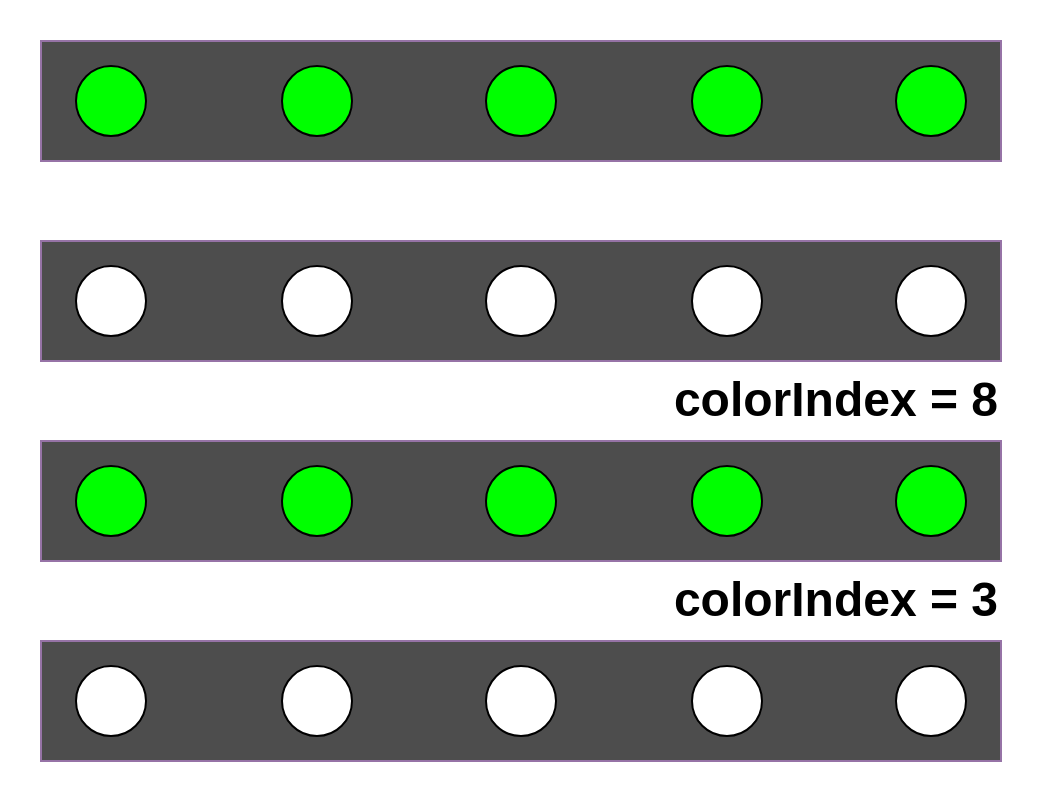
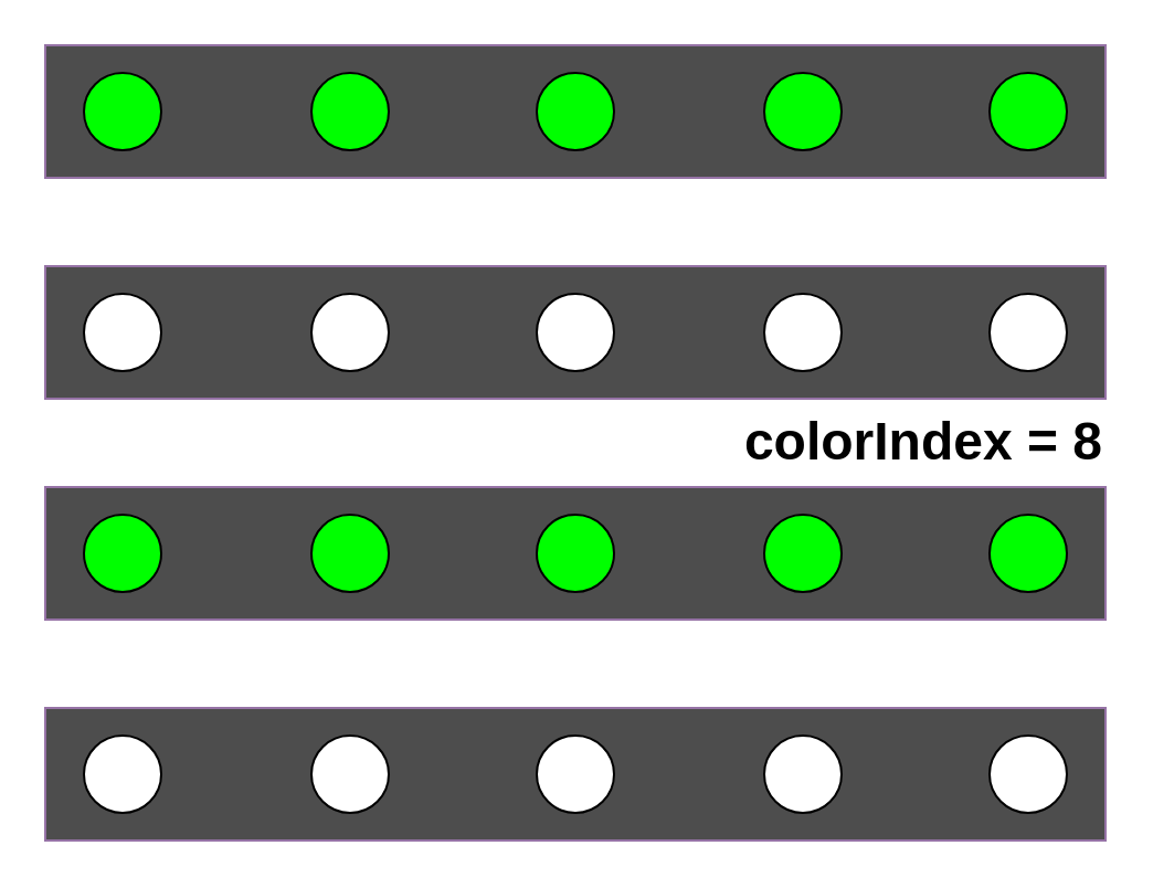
- <mxCell id="27" value="colorIndex = 3" style="text;strokeColor=none;fillColor=none;html=1;fontSize=24;fontStyle=1;verticalAlign=middle;align=right;" vertex="1" parent="1"><mxGeometry x="300" y="280" width="200" height="40" as="geometry" /></mxCell>
